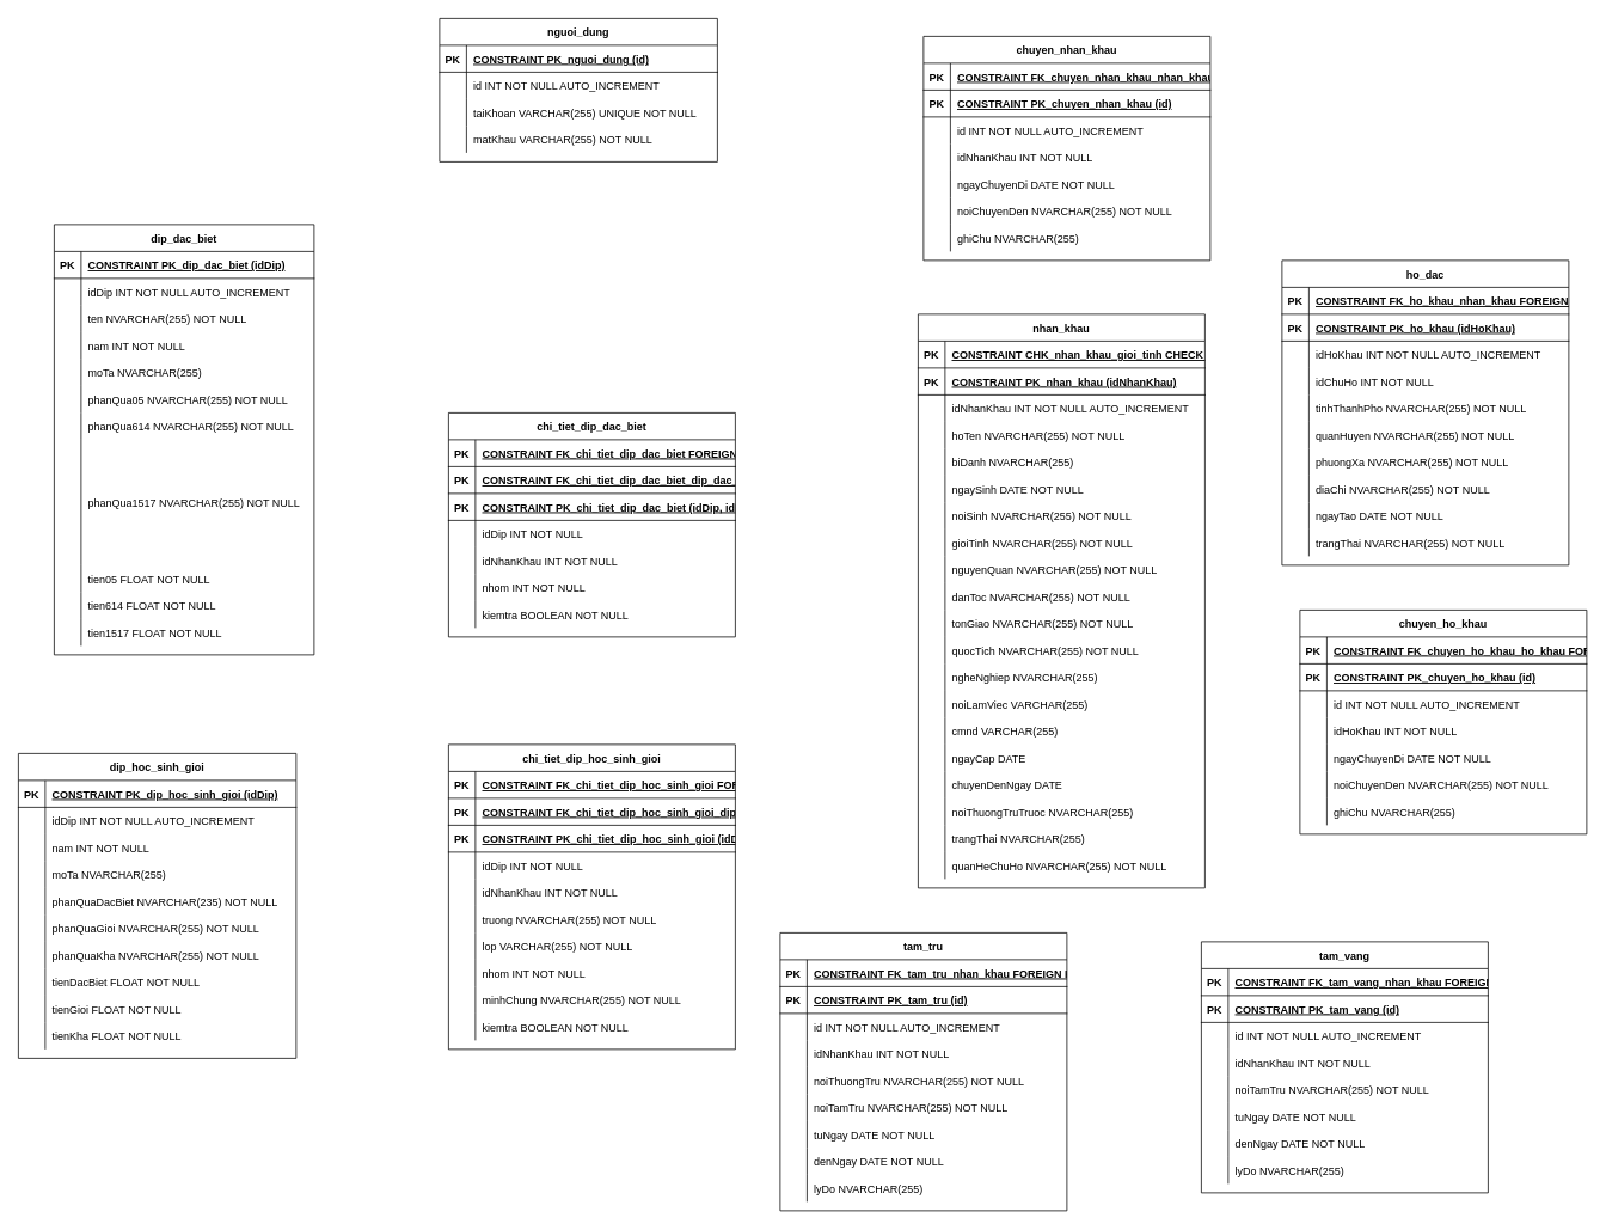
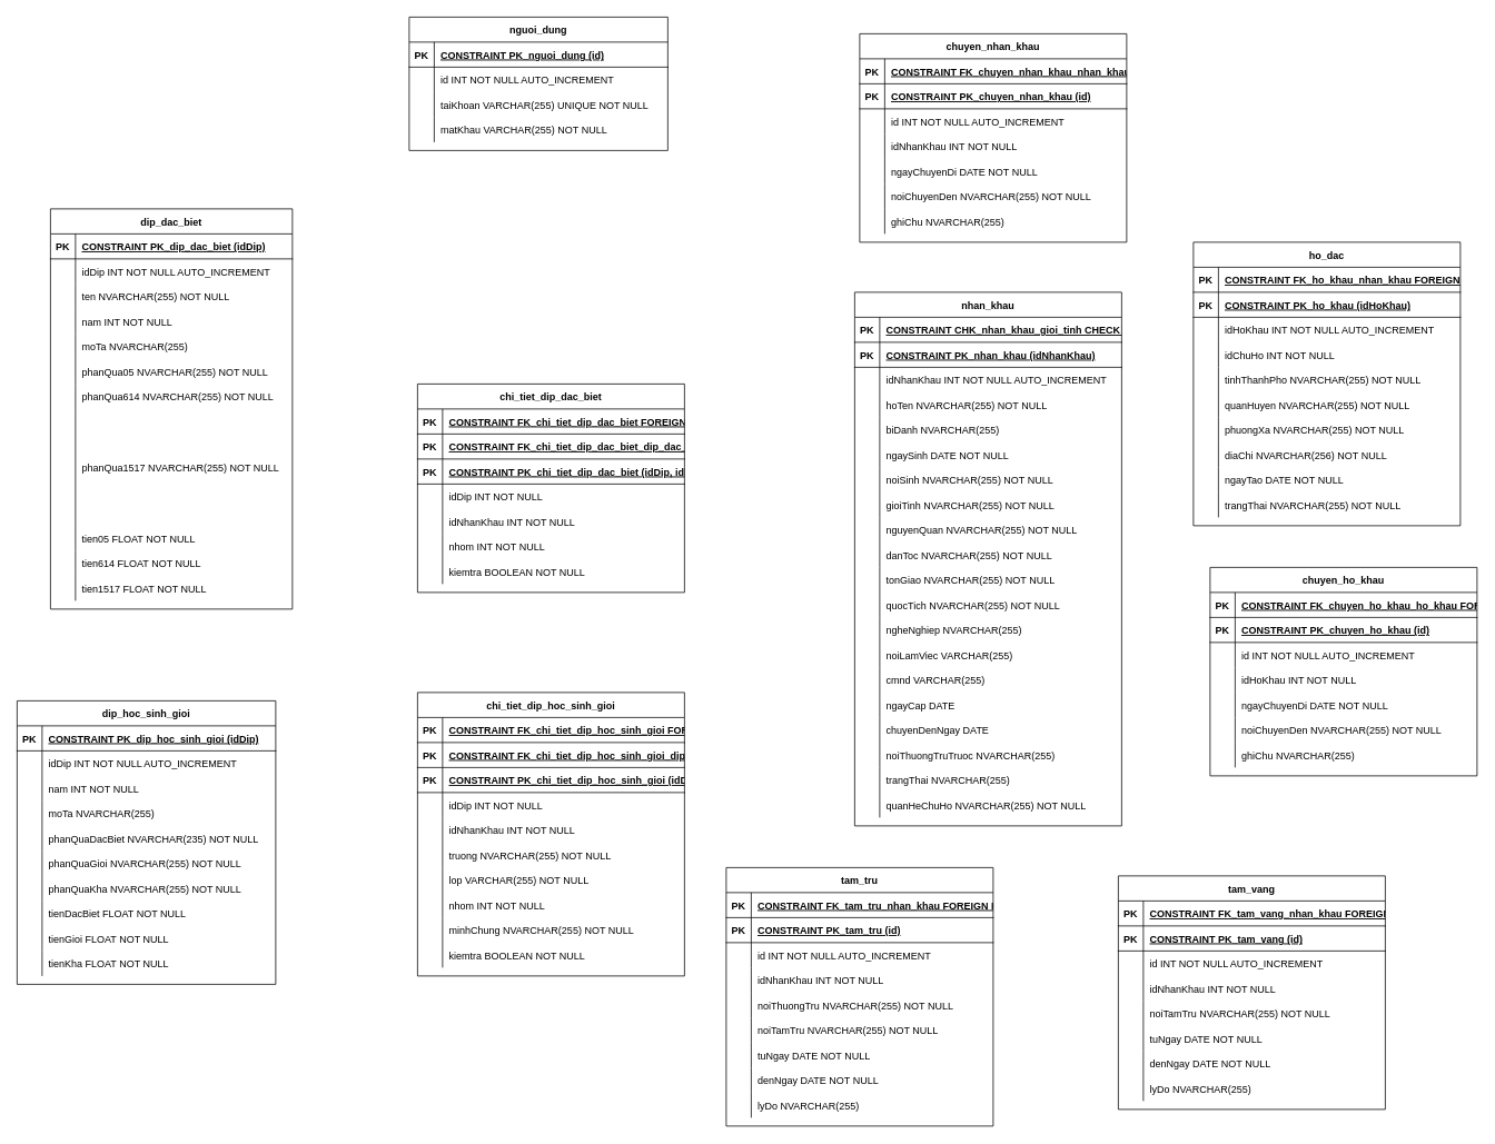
- <mxCell id="100" value="diaChi NVARCHAR(255) NOT NULL" style="shape=partialRectangle;overflow=hidden;connectable=0;fillColor=none;align=left;top=0;left=0;bottom=0;right=0;spacingLeft=6;" vertex="1" parent="98"><mxGeometry x="30" width="290" height="30" as="geometry"><mxRectangle width="290" height="30" as="alternateBounds" /></mxGeometry></mxCell>
+ <mxCell id="100" value="diaChi NVARCHAR(256) NOT NULL" style="shape=partialRectangle;overflow=hidden;connectable=0;fillColor=none;align=left;top=0;left=0;bottom=0;right=0;spacingLeft=6;" vertex="1" parent="98"><mxGeometry x="30" width="290" height="30" as="geometry"><mxRectangle width="290" height="30" as="alternateBounds" /></mxGeometry></mxCell>
